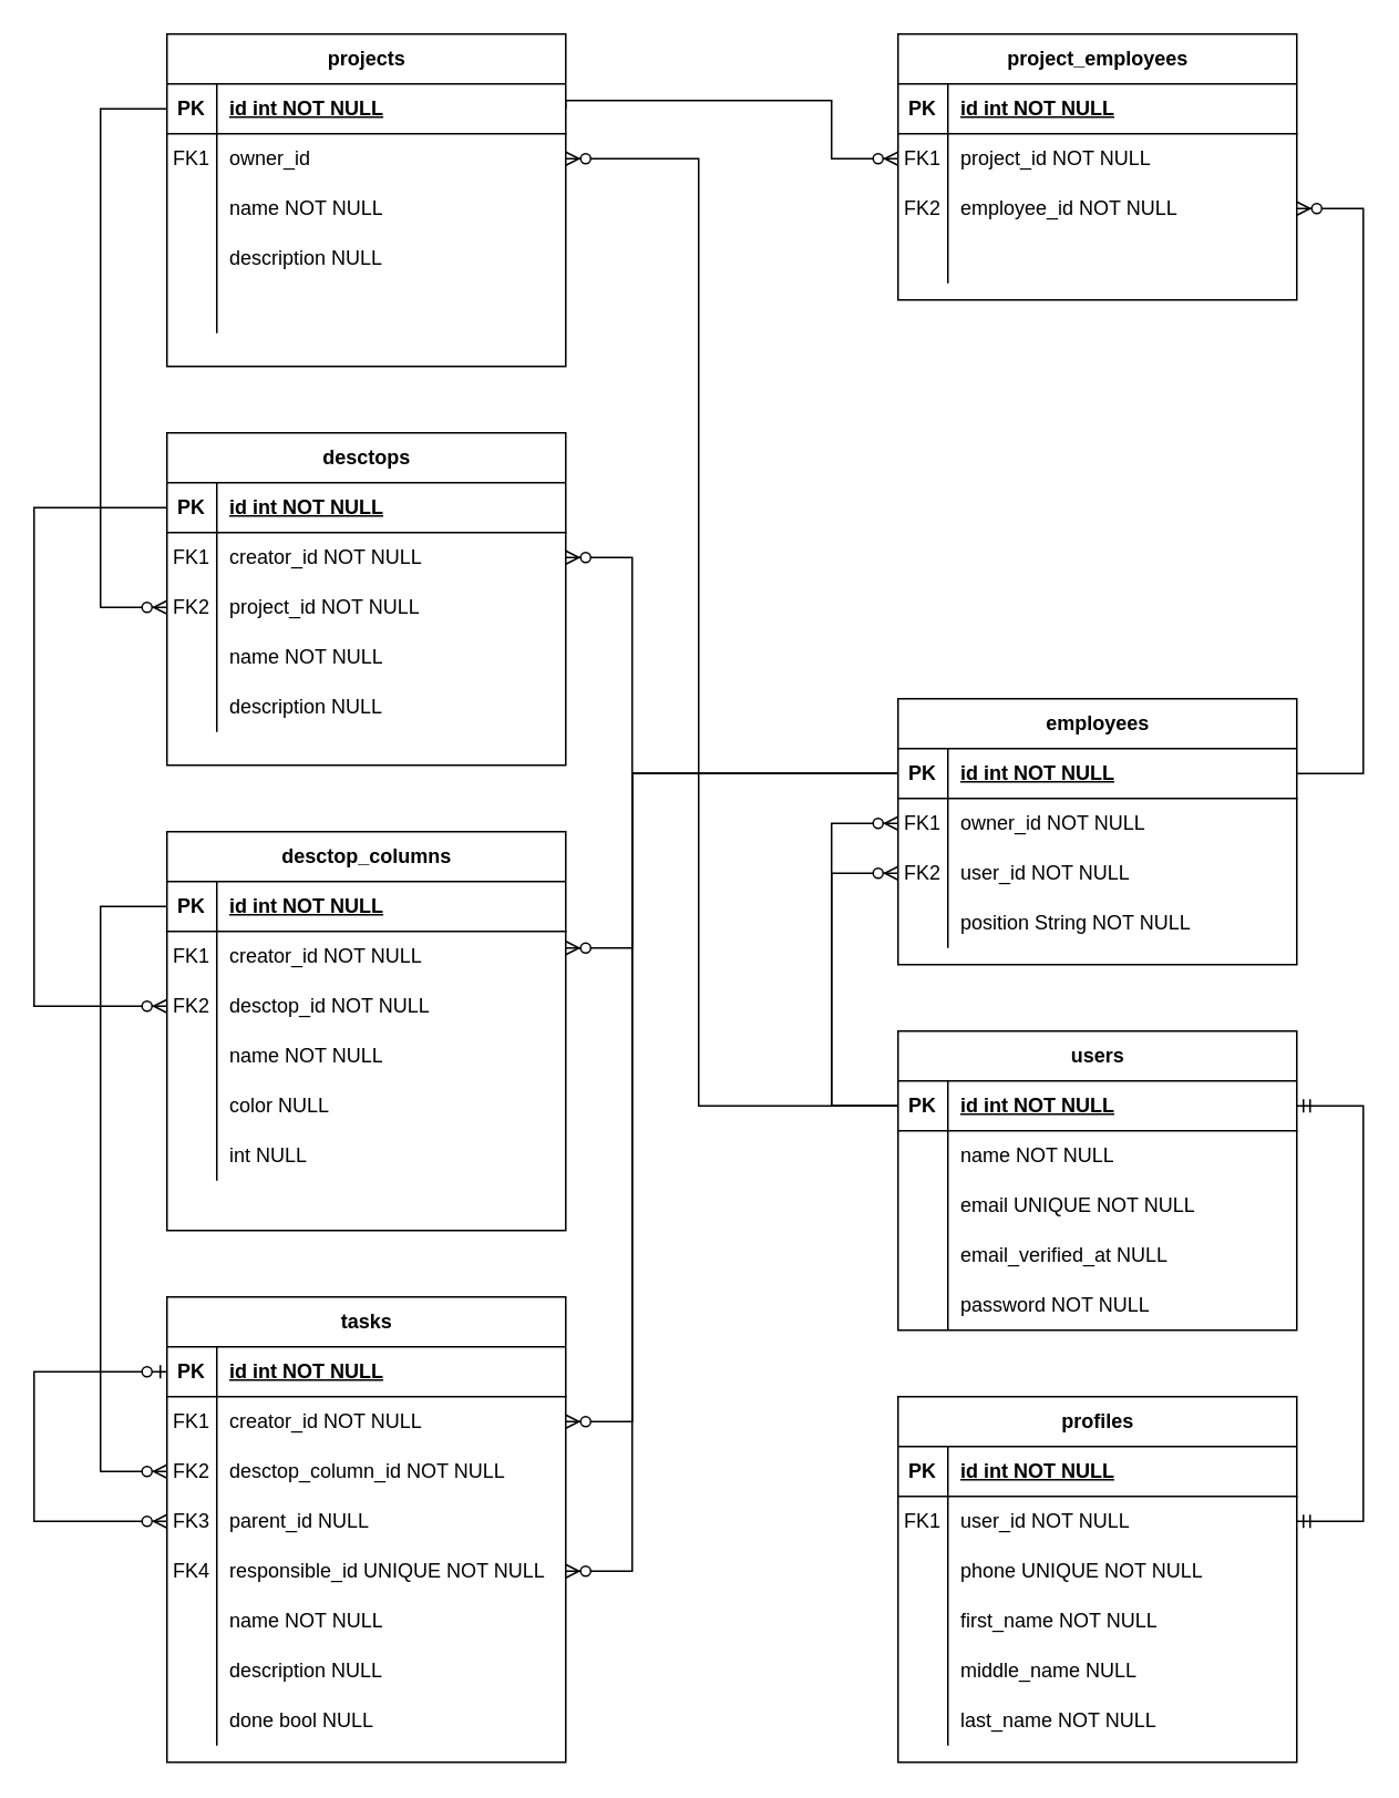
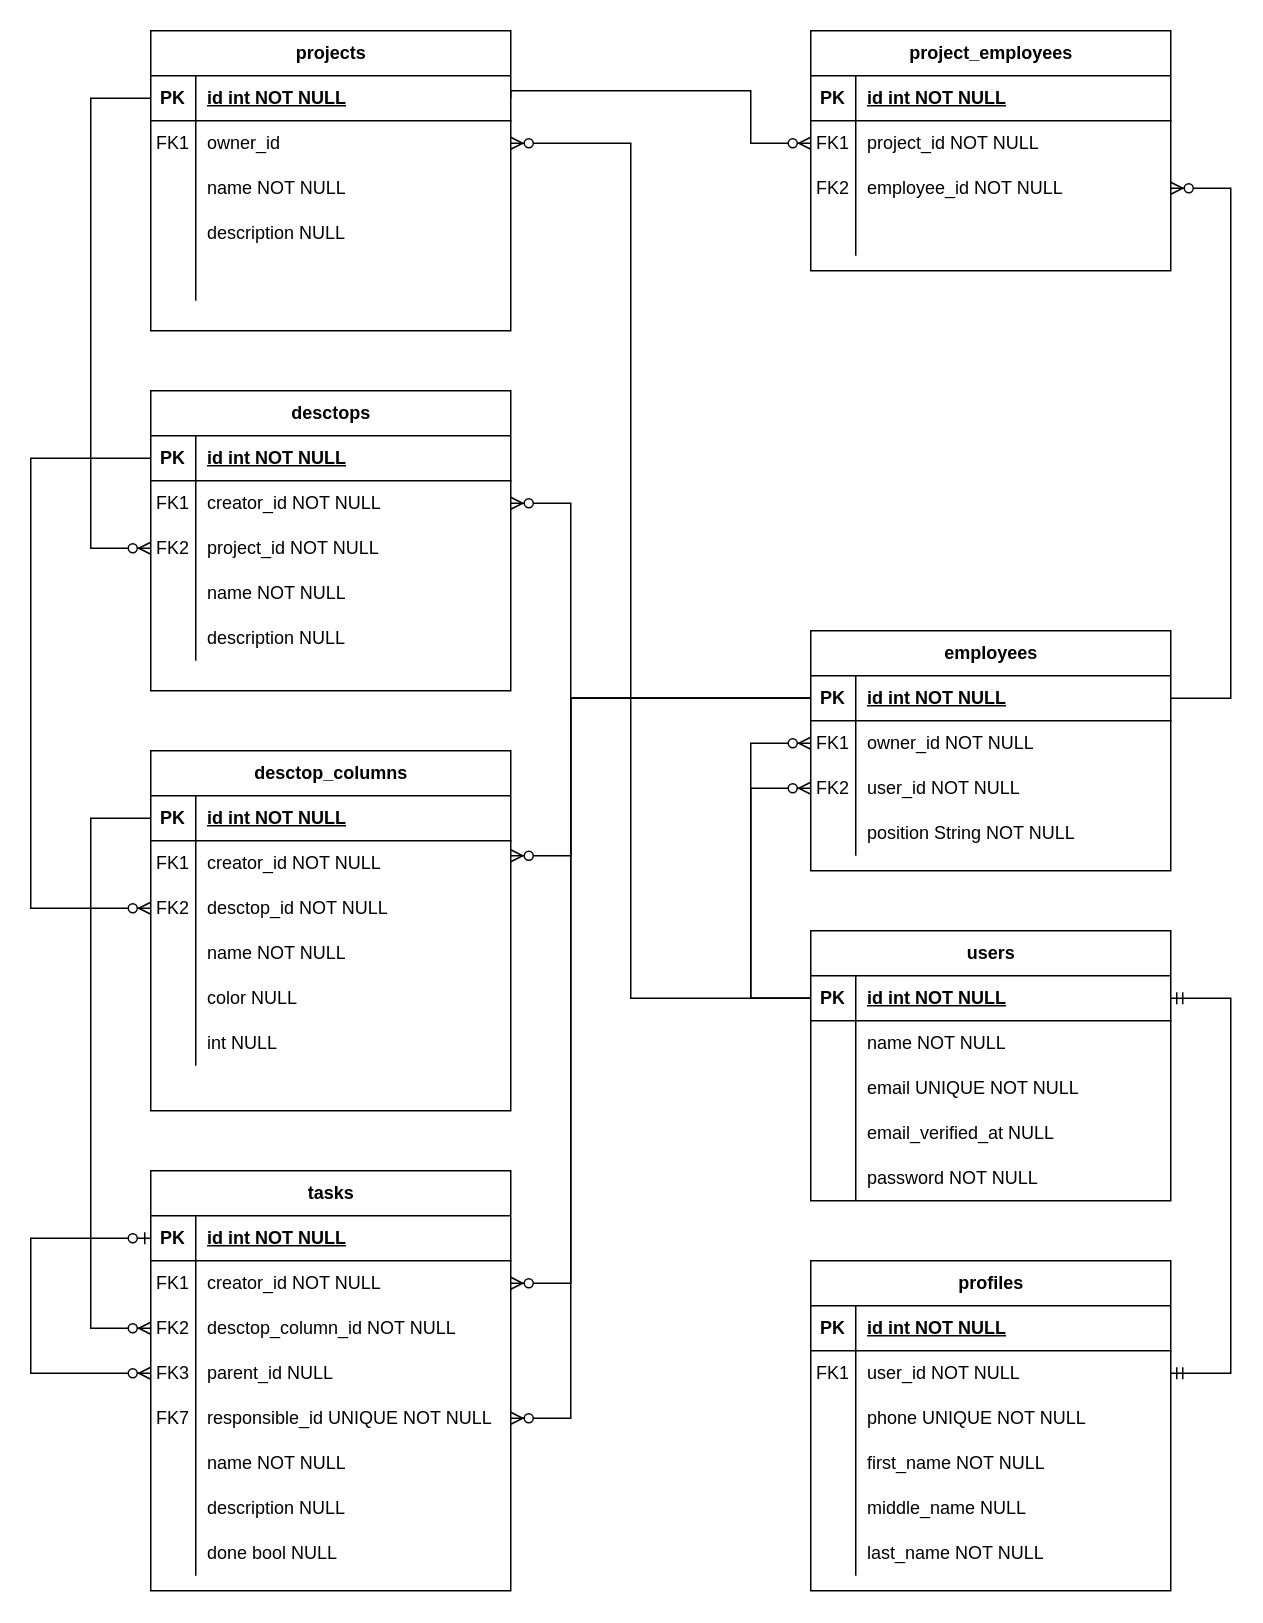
- <mxCell id="109" value="FK4" style="shape=partialRectangle;connectable=0;fillColor=none;top=0;left=0;bottom=0;right=0;editable=1;overflow=hidden;whiteSpace=wrap;html=1;" vertex="1" parent="108"><mxGeometry width="30" height="30" as="geometry"><mxRectangle width="30" height="30" as="alternateBounds" /></mxGeometry></mxCell>
+ <mxCell id="109" value="FK7" style="shape=partialRectangle;connectable=0;fillColor=none;top=0;left=0;bottom=0;right=0;editable=1;overflow=hidden;whiteSpace=wrap;html=1;" vertex="1" parent="108"><mxGeometry width="30" height="30" as="geometry"><mxRectangle width="30" height="30" as="alternateBounds" /></mxGeometry></mxCell>
